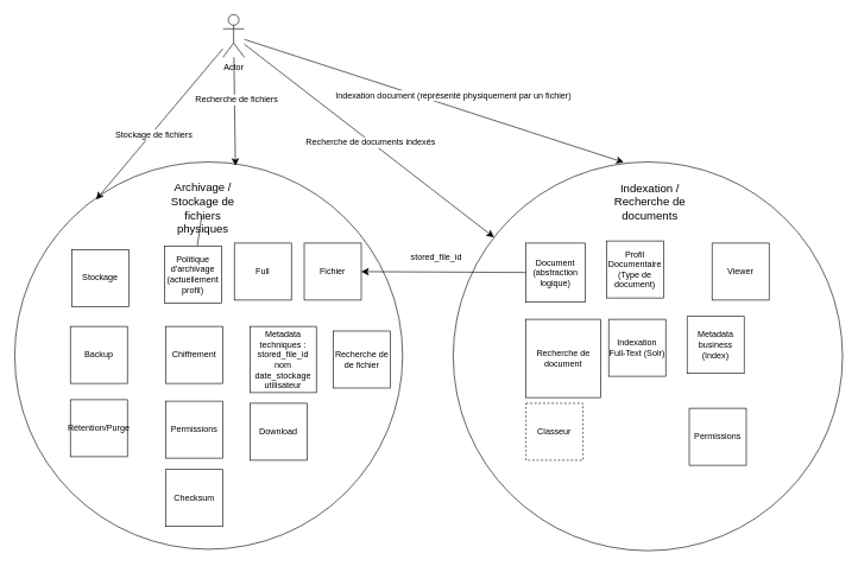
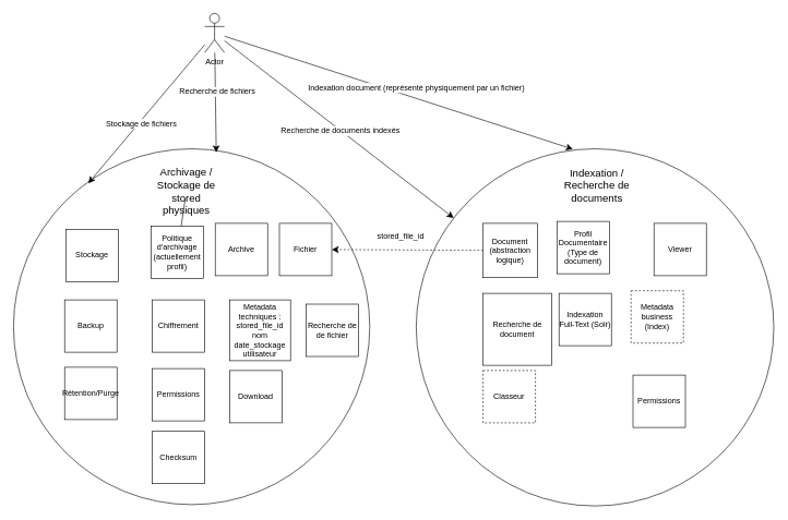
- <mxCell id="19" value="Archivage / Stockage de fichiers physiques" style="text;html=1;align=center;verticalAlign=middle;whiteSpace=wrap;rounded=0;fontSize=16;" vertex="1" parent="1"><mxGeometry x="232" y="281" width="104" height="22" as="geometry" /></mxCell>
+ <mxCell id="19" value="Archivage / Stockage de stored physiques" style="text;html=1;align=center;verticalAlign=middle;whiteSpace=wrap;rounded=0;fontSize=16;" vertex="1" parent="1"><mxGeometry x="232" y="281" width="104" height="22" as="geometry" /></mxCell>
- <mxCell id="27" value="Full" style="whiteSpace=wrap;html=1;aspect=fixed;" vertex="1" parent="1"><mxGeometry x="328" y="341" width="80" height="80" as="geometry" /></mxCell>
+ <mxCell id="27" value="Archive" style="whiteSpace=wrap;html=1;aspect=fixed;" vertex="1" parent="1"><mxGeometry x="328" y="341" width="80" height="80" as="geometry" /></mxCell>
- <mxCell id="8" style="edgeStyle=none;curved=1;rounded=0;orthogonalLoop=1;jettySize=auto;html=1;entryX=1;entryY=0.5;entryDx=0;entryDy=0;fontSize=12;startSize=8;endSize=8;" parent="1" source="10" target="11" edge="1"><mxGeometry relative="1" as="geometry" /></mxCell>
+ <mxCell id="8" style="edgeStyle=none;curved=1;rounded=0;orthogonalLoop=1;jettySize=auto;html=1;entryX=1;entryY=0.5;entryDx=0;entryDy=0;fontSize=12;startSize=8;endSize=8;dashed=1;" parent="1" source="10" target="11" edge="1"><mxGeometry relative="1" as="geometry" /></mxCell>
- <mxCell id="13" value="Metadata business (Index)" style="whiteSpace=wrap;html=1;aspect=fixed;" parent="1" vertex="1"><mxGeometry x="963" y="444" width="80" height="80" as="geometry" /></mxCell>
+ <mxCell id="13" value="Metadata business (Index)" style="whiteSpace=wrap;html=1;aspect=fixed;dashed=1;" parent="1" vertex="1"><mxGeometry x="963" y="444" width="80" height="80" as="geometry" /></mxCell>
